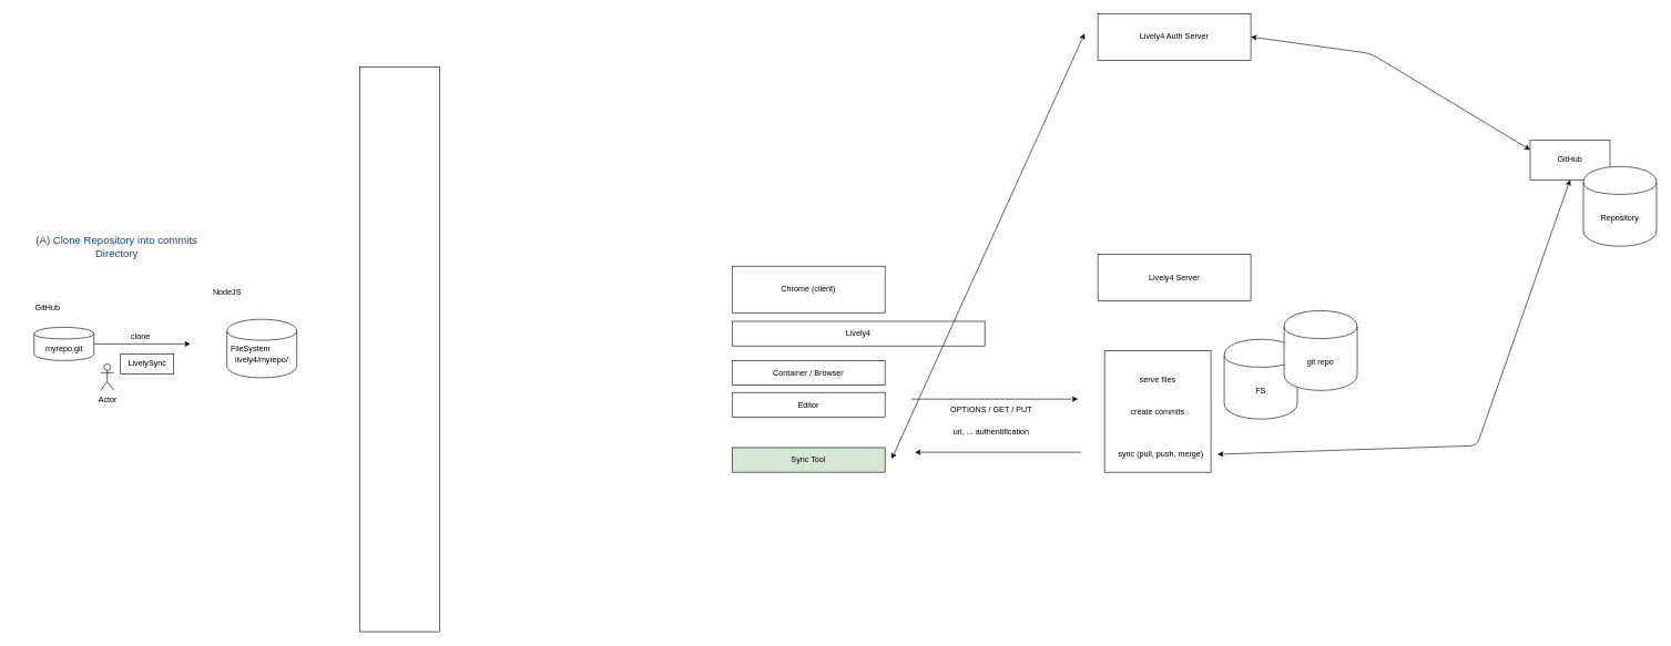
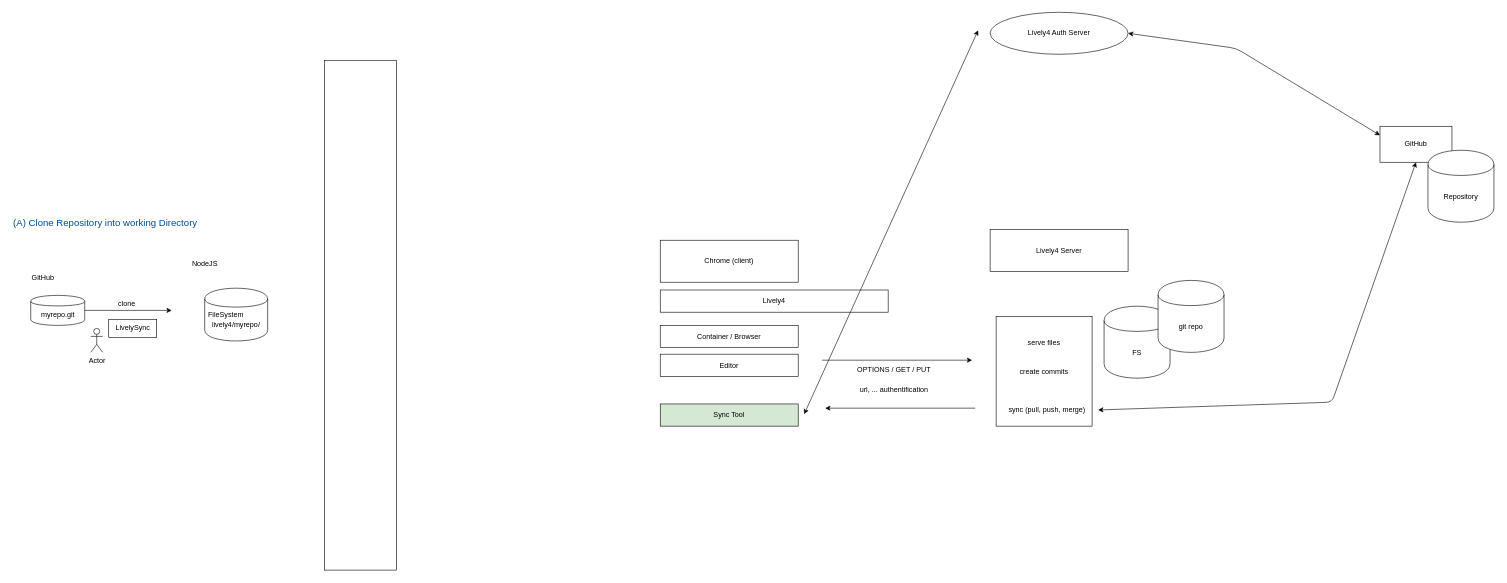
- <mxCell id="28" value="Lively4 Auth Server" style="rounded=0;whiteSpace=wrap;html=1;" vertex="1" parent="1"><mxGeometry x="1650" y="20" width="230" height="70" as="geometry" /></mxCell>
+ <mxCell id="28" value="Lively4 Auth Server" style="ellipse;whiteSpace=wrap;html=1;" vertex="1" parent="1"><mxGeometry x="1650" y="20" width="230" height="70" as="geometry" /></mxCell>
- <mxCell id="10" value="(A) Clone Repository into commits Directory" style="text;html=1;strokeColor=none;fillColor=none;align=center;verticalAlign=middle;whiteSpace=wrap;rounded=0;direction=south;fontSize=16;fontColor=#004C99;" parent="1" vertex="1"><mxGeometry x="20" y="350" width="310" height="40" as="geometry" /></mxCell>
+ <mxCell id="10" value="(A) Clone Repository into working Directory" style="text;html=1;strokeColor=none;fillColor=none;align=center;verticalAlign=middle;whiteSpace=wrap;rounded=0;direction=south;fontSize=16;fontColor=#004C99;" parent="1" vertex="1"><mxGeometry x="20" y="350" width="310" height="40" as="geometry" /></mxCell>
